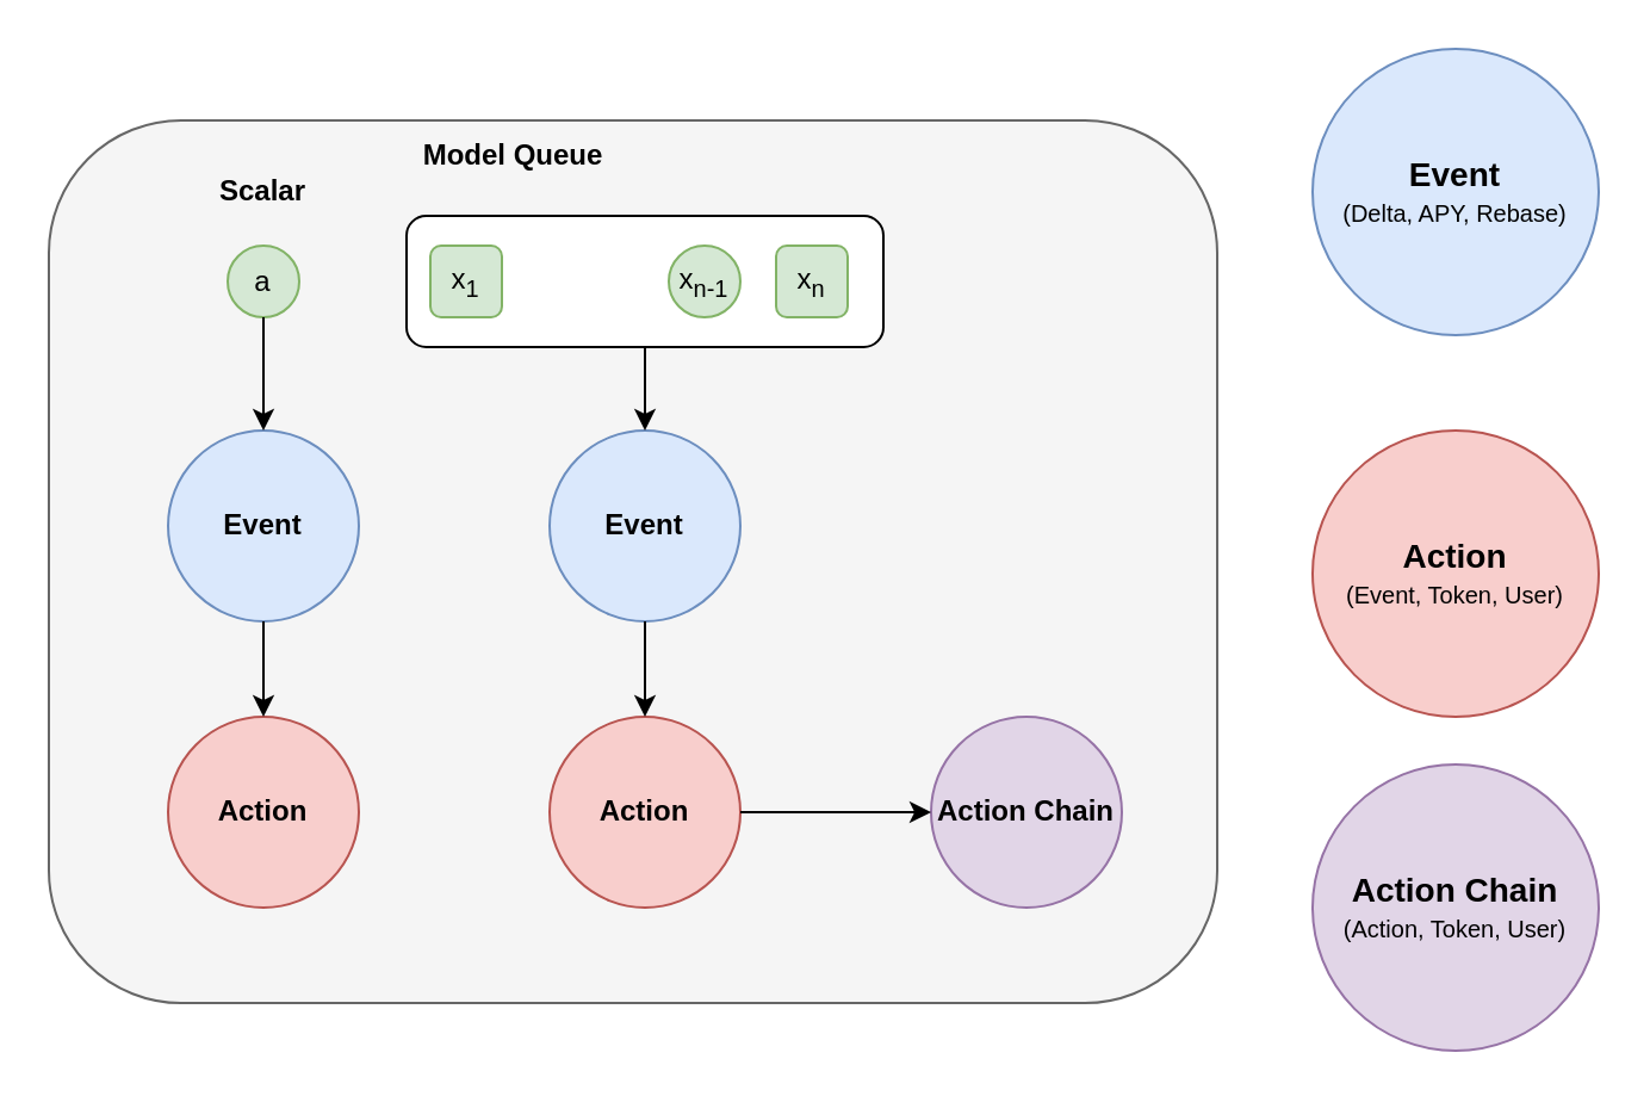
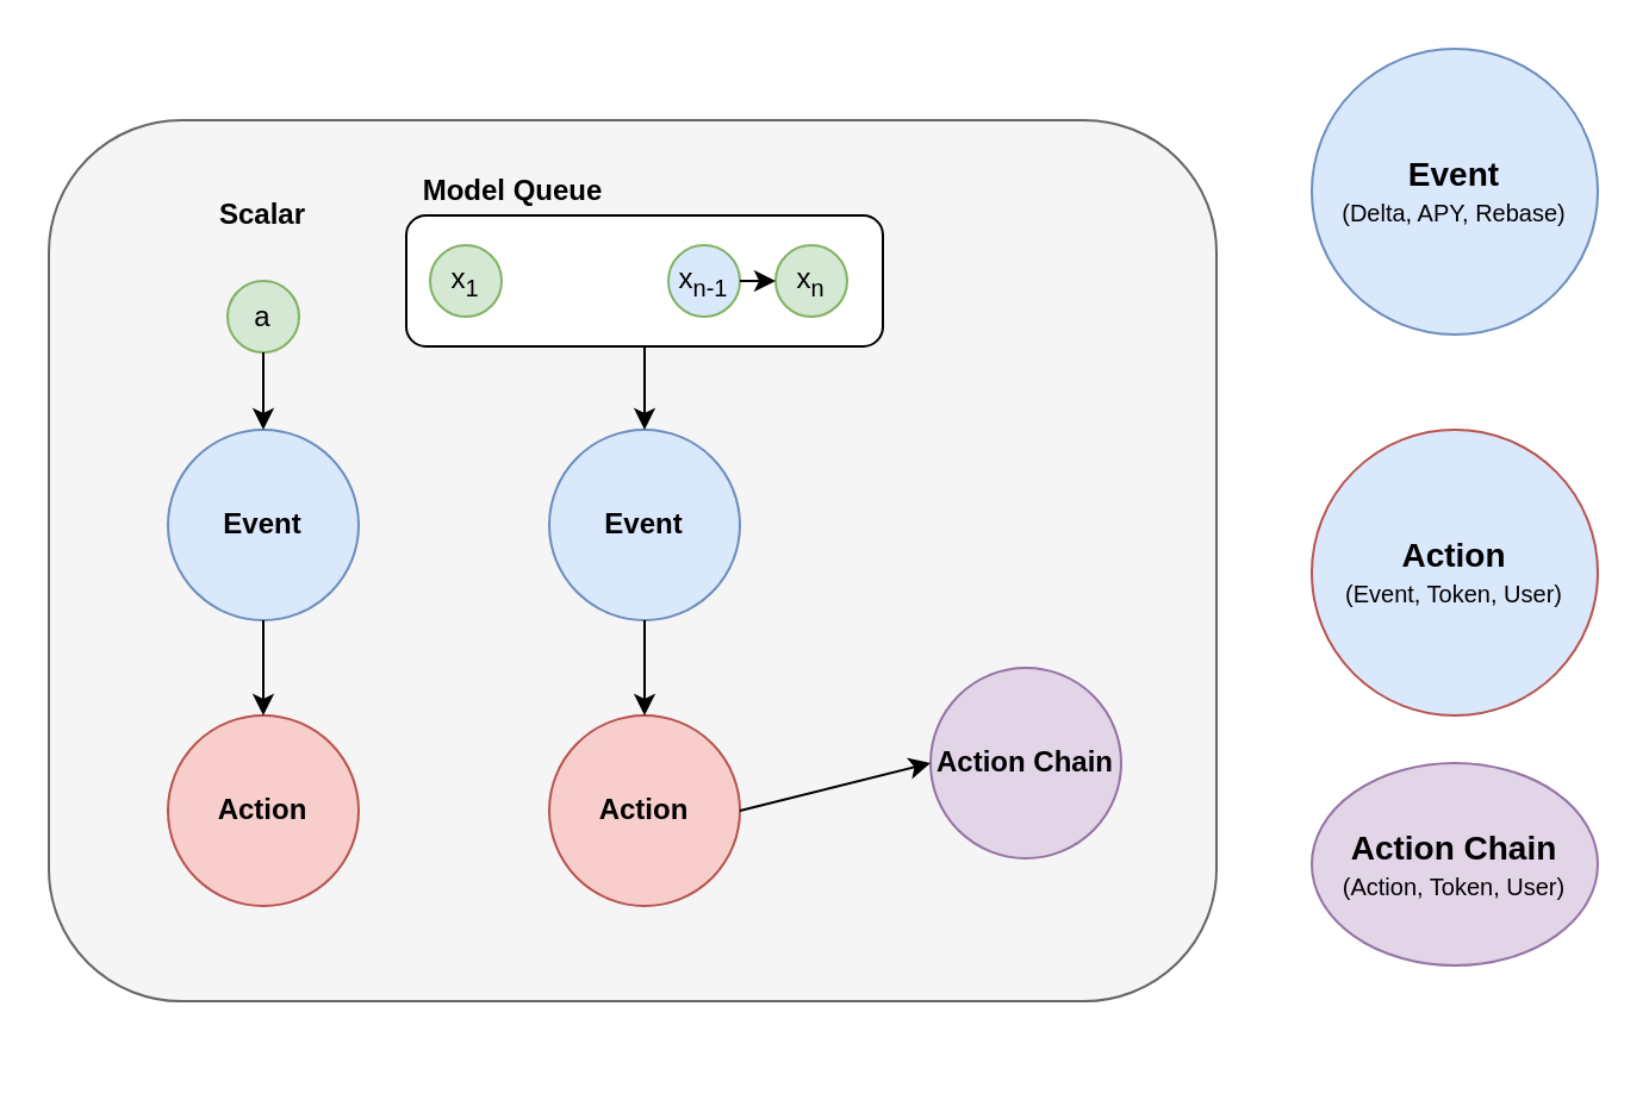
- <mxCell id="23" value="&lt;b&gt;Model Queue&lt;/b&gt;" style="text;html=1;strokeColor=none;fillColor=none;align=center;verticalAlign=middle;whiteSpace=wrap;rounded=0;" parent="1" vertex="1"><mxGeometry x="170" y="55" width="90" height="20" as="geometry" /></mxCell>
+ <mxCell id="23" value="&lt;b&gt;Model Queue&lt;/b&gt;" style="text;html=1;strokeColor=none;fillColor=none;align=center;verticalAlign=middle;whiteSpace=wrap;rounded=0;" parent="1" vertex="1"><mxGeometry x="170" y="70" width="90" height="20" as="geometry" /></mxCell>
- <mxCell id="24" value="&lt;b&gt;Scalar&lt;/b&gt;" style="text;html=1;strokeColor=none;fillColor=none;align=center;verticalAlign=middle;whiteSpace=wrap;rounded=0;" parent="1" vertex="1"><mxGeometry x="65" y="70" width="90" height="20" as="geometry" /></mxCell>
+ <mxCell id="24" value="&lt;b&gt;Scalar&lt;/b&gt;" style="text;html=1;strokeColor=none;fillColor=none;align=center;verticalAlign=middle;whiteSpace=wrap;rounded=0;" parent="1" vertex="1"><mxGeometry x="65" y="80" width="90" height="20" as="geometry" /></mxCell>
- <mxCell id="14" value="a" style="ellipse;whiteSpace=wrap;html=1;aspect=fixed;fillColor=#d5e8d4;strokeColor=#82b366;" parent="1" vertex="1"><mxGeometry x="95" y="102.5" width="30" height="30" as="geometry" /></mxCell>
+ <mxCell id="14" value="a" style="ellipse;whiteSpace=wrap;html=1;aspect=fixed;fillColor=#d5e8d4;strokeColor=#82b366;" parent="1" vertex="1"><mxGeometry x="95" y="117.5" width="30" height="30" as="geometry" /></mxCell>
- <mxCell id="21" value="x&lt;sub&gt;1&lt;/sub&gt;" style="whiteSpace=wrap;html=1;aspect=fixed;fillColor=#d5e8d4;strokeColor=#82b366;rounded=1;" parent="17" vertex="1"><mxGeometry x="10" y="12.5" width="30" height="30" as="geometry" /></mxCell>
+ <mxCell id="21" value="x&lt;sub&gt;1&lt;/sub&gt;" style="ellipse;whiteSpace=wrap;html=1;aspect=fixed;fillColor=#d5e8d4;strokeColor=#82b366;" parent="17" vertex="1"><mxGeometry x="10" y="12.5" width="30" height="30" as="geometry" /></mxCell>
- <mxCell id="20" value="x&lt;sub&gt;n-1&lt;/sub&gt;" style="ellipse;whiteSpace=wrap;html=1;aspect=fixed;fillColor=#d5e8d4;strokeColor=#82b366;" parent="17" vertex="1"><mxGeometry x="110" y="12.5" width="30" height="30" as="geometry" /></mxCell>
+ <mxCell id="20" value="x&lt;sub&gt;n-1&lt;/sub&gt;" style="ellipse;whiteSpace=wrap;html=1;aspect=fixed;fillColor=#dae8fc;strokeColor=#82b366;" parent="17" vertex="1"><mxGeometry x="110" y="12.5" width="30" height="30" as="geometry" /></mxCell>
+ <mxCell id="22" value="" style="endArrow=classic;html=1;rounded=0;exitX=1;exitY=0.5;exitDx=0;exitDy=0;entryX=0;entryY=0.5;entryDx=0;entryDy=0;" parent="17" source="20" target="19" edge="1"><mxGeometry width="50" height="50" relative="1" as="geometry"><mxPoint x="130" y="60" as="sourcePoint" /><mxPoint x="180" y="10" as="targetPoint" /></mxGeometry></mxCell>
- <mxCell id="19" value="x&lt;sub&gt;n&lt;/sub&gt;" style="whiteSpace=wrap;html=1;aspect=fixed;fillColor=#d5e8d4;strokeColor=#82b366;rounded=1;" parent="17" vertex="1"><mxGeometry x="155" y="12.5" width="30" height="30" as="geometry" /></mxCell>
+ <mxCell id="19" value="x&lt;sub&gt;n&lt;/sub&gt;" style="ellipse;whiteSpace=wrap;html=1;aspect=fixed;fillColor=#d5e8d4;strokeColor=#82b366;" parent="17" vertex="1"><mxGeometry x="155" y="12.5" width="30" height="30" as="geometry" /></mxCell>
- <mxCell id="2" value="&lt;font style=&quot;font-size: 14px;&quot;&gt;&lt;b&gt;Action&lt;/b&gt;&lt;/font&gt;&lt;br&gt;&lt;font style=&quot;font-size: 10px;&quot;&gt;(Event, Token, User)&lt;/font&gt;" style="ellipse;whiteSpace=wrap;html=1;aspect=fixed;fillColor=#f8cecc;strokeColor=#b85450;" vertex="1" parent="1"><mxGeometry x="550" y="180" width="120" height="120" as="geometry" /></mxCell>
+ <mxCell id="2" value="&lt;font style=&quot;font-size: 14px;&quot;&gt;&lt;b&gt;Action&lt;/b&gt;&lt;/font&gt;&lt;br&gt;&lt;font style=&quot;font-size: 10px;&quot;&gt;(Event, Token, User)&lt;/font&gt;" style="ellipse;whiteSpace=wrap;html=1;aspect=fixed;fillColor=#dae8fc;strokeColor=#b85450;" vertex="1" parent="1"><mxGeometry x="550" y="180" width="120" height="120" as="geometry" /></mxCell>
- <mxCell id="8" value="&lt;b&gt;Action Chain&lt;/b&gt;" style="ellipse;whiteSpace=wrap;html=1;aspect=fixed;fillColor=#e1d5e7;strokeColor=#9673a6;" parent="1" vertex="1"><mxGeometry x="390" y="300" width="80" height="80" as="geometry" /></mxCell>
+ <mxCell id="8" value="&lt;b&gt;Action Chain&lt;/b&gt;" style="ellipse;whiteSpace=wrap;html=1;aspect=fixed;fillColor=#e1d5e7;strokeColor=#9673a6;" parent="1" vertex="1"><mxGeometry x="390" y="280" width="80" height="80" as="geometry" /></mxCell>
- <mxCell id="3" value="&lt;font style=&quot;font-size: 14px;&quot;&gt;&lt;b&gt;Action Chain&lt;/b&gt;&lt;/font&gt;&lt;br&gt;&lt;font style=&quot;font-size: 10px;&quot;&gt;(Action, Token, User)&lt;/font&gt;" style="ellipse;whiteSpace=wrap;html=1;aspect=fixed;fillColor=#e1d5e7;strokeColor=#9673a6;" vertex="1" parent="1"><mxGeometry x="550" y="320" width="120" height="120" as="geometry" /></mxCell>
+ <mxCell id="3" value="&lt;font style=&quot;font-size: 14px;&quot;&gt;&lt;b&gt;Action Chain&lt;/b&gt;&lt;/font&gt;&lt;br&gt;&lt;font style=&quot;font-size: 10px;&quot;&gt;(Action, Token, User)&lt;/font&gt;" style="ellipse;whiteSpace=wrap;html=1;aspect=fixed;fillColor=#e1d5e7;strokeColor=#9673a6;" vertex="1" parent="1"><mxGeometry x="550" y="320" width="120" height="85" as="geometry" /></mxCell>
